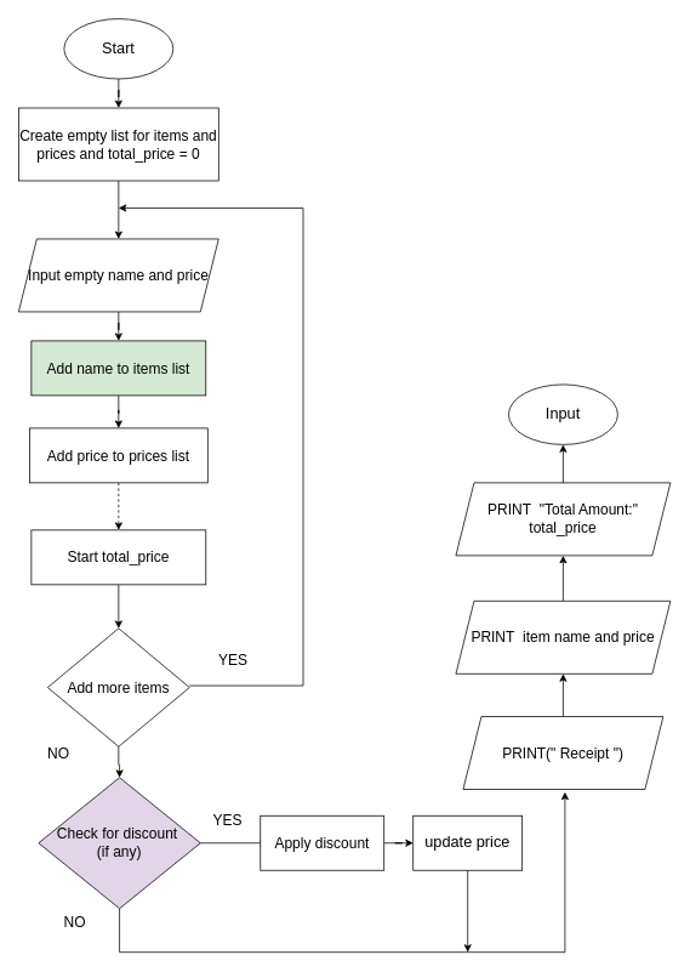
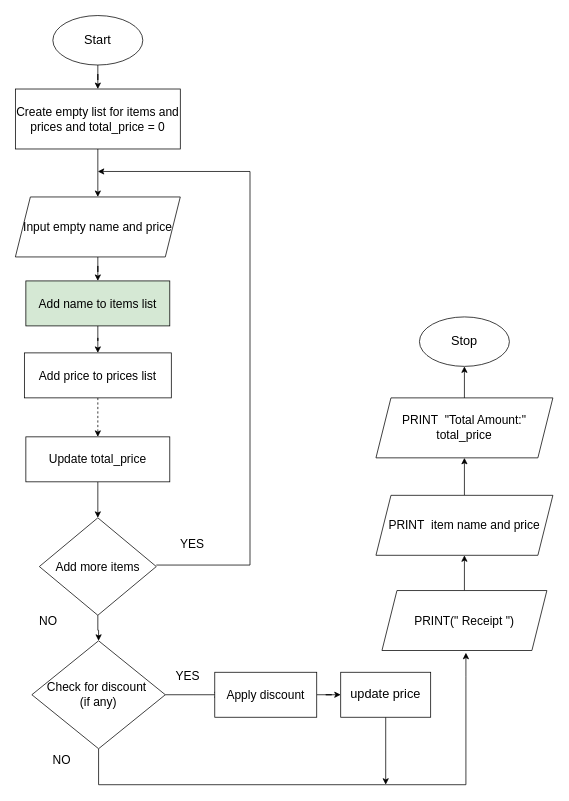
- <mxCell id="34" value="&lt;font style=&quot;font-size: 17px;&quot;&gt;Input&lt;/font&gt;" style="ellipse;whiteSpace=wrap;html=1;" vertex="1" parent="1"><mxGeometry x="559" y="422" width="120" height="66" as="geometry" /></mxCell>
+ <mxCell id="34" value="&lt;font style=&quot;font-size: 17px;&quot;&gt;Stop&lt;/font&gt;" style="ellipse;whiteSpace=wrap;html=1;" vertex="1" parent="1"><mxGeometry x="559" y="422" width="120" height="66" as="geometry" /></mxCell>
- <mxCell id="13" value="&lt;font style=&quot;font-size: 16px;&quot;&gt;Start total_price&lt;/font&gt;" style="whiteSpace=wrap;html=1;" vertex="1" parent="1"><mxGeometry x="34" y="582" width="192" height="60" as="geometry" /></mxCell>
+ <mxCell id="13" value="&lt;font style=&quot;font-size: 16px;&quot;&gt;Update total_price&lt;/font&gt;" style="whiteSpace=wrap;html=1;" vertex="1" parent="1"><mxGeometry x="34" y="582" width="192" height="60" as="geometry" /></mxCell>
- <mxCell id="20" value="&lt;font style=&quot;font-size: 16px;&quot;&gt;Check for discount&amp;nbsp;&lt;/font&gt;&lt;div&gt;&lt;font style=&quot;font-size: 16px;&quot;&gt;(if any)&lt;/font&gt;&lt;/div&gt;" style="rhombus;whiteSpace=wrap;html=1;fillColor=#e1d5e7;" vertex="1" parent="1"><mxGeometry x="42" y="854" width="178" height="144" as="geometry" /></mxCell>
+ <mxCell id="20" value="&lt;font style=&quot;font-size: 16px;&quot;&gt;Check for discount&amp;nbsp;&lt;/font&gt;&lt;div&gt;&lt;font style=&quot;font-size: 16px;&quot;&gt;(if any)&lt;/font&gt;&lt;/div&gt;" style="rhombus;whiteSpace=wrap;html=1;" vertex="1" parent="1"><mxGeometry x="42" y="854" width="178" height="144" as="geometry" /></mxCell>
